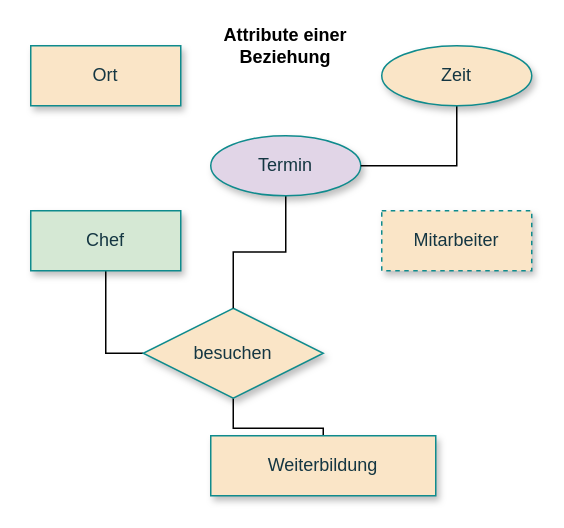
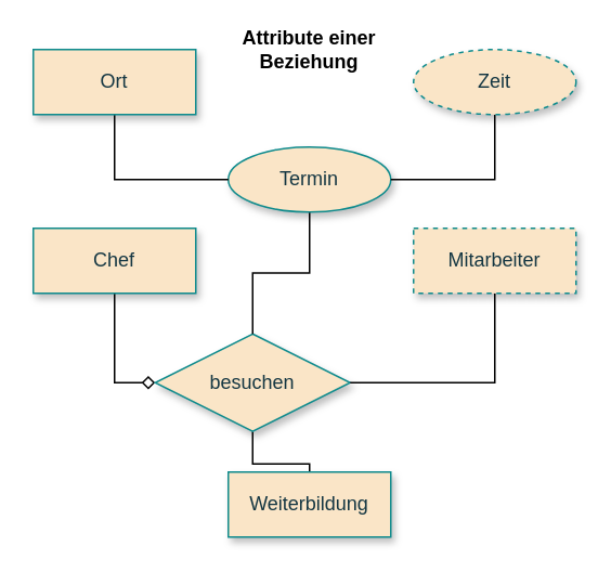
- <mxCell id="14" value="Zeit" style="ellipse;whiteSpace=wrap;html=1;align=center;shadow=1;labelBackgroundColor=none;fillColor=#FAE5C7;strokeColor=#0F8B8D;fontColor=#143642;rounded=0;" vertex="1" parent="1"><mxGeometry x="254" y="30" width="100" height="40" as="geometry" /></mxCell>
+ <mxCell id="14" value="Zeit" style="ellipse;whiteSpace=wrap;html=1;align=center;shadow=1;labelBackgroundColor=none;fillColor=#FAE5C7;strokeColor=#0F8B8D;fontColor=#143642;rounded=0;dashed=1;" vertex="1" parent="1"><mxGeometry x="254" y="30" width="100" height="40" as="geometry" /></mxCell>
+ <mxCell id="11" style="edgeStyle=orthogonalEdgeStyle;rounded=0;orthogonalLoop=1;jettySize=auto;html=1;entryX=0;entryY=0.5;entryDx=0;entryDy=0;endArrow=none;endFill=0;exitX=0.5;exitY=1;exitDx=0;exitDy=0;" edge="1" parent="1" source="12" target="7"><mxGeometry relative="1" as="geometry" /></mxCell>
- <mxCell id="7" value="Termin" style="ellipse;whiteSpace=wrap;html=1;align=center;shadow=1;labelBackgroundColor=none;fillColor=#e1d5e7;strokeColor=#0F8B8D;fontColor=#143642;rounded=0;" vertex="1" parent="1"><mxGeometry x="140" y="90" width="100" height="40" as="geometry" /></mxCell>
+ <mxCell id="7" value="Termin" style="ellipse;whiteSpace=wrap;html=1;align=center;shadow=1;labelBackgroundColor=none;fillColor=#FAE5C7;strokeColor=#0F8B8D;fontColor=#143642;rounded=0;" vertex="1" parent="1"><mxGeometry x="140" y="90" width="100" height="40" as="geometry" /></mxCell>
- <mxCell id="3" value="Chef" style="whiteSpace=wrap;html=1;align=center;shadow=1;labelBackgroundColor=none;fillColor=#d5e8d4;strokeColor=#0F8B8D;fontColor=#143642;rounded=0;" parent="1" vertex="1"><mxGeometry x="20" y="140" width="100" height="40" as="geometry" /></mxCell>
+ <mxCell id="3" value="Chef" style="whiteSpace=wrap;html=1;align=center;shadow=1;labelBackgroundColor=none;fillColor=#FAE5C7;strokeColor=#0F8B8D;fontColor=#143642;rounded=0;" parent="1" vertex="1"><mxGeometry x="20" y="140" width="100" height="40" as="geometry" /></mxCell>
- <mxCell id="2" style="edgeStyle=orthogonalEdgeStyle;rounded=0;orthogonalLoop=1;jettySize=auto;html=1;entryX=0;entryY=0.5;entryDx=0;entryDy=0;exitX=0.5;exitY=1;exitDx=0;exitDy=0;endArrow=none;endFill=0;" edge="1" parent="1" source="3" target="5"><mxGeometry relative="1" as="geometry" /></mxCell>
+ <mxCell id="2" style="edgeStyle=orthogonalEdgeStyle;rounded=0;orthogonalLoop=1;jettySize=auto;html=1;entryX=0;entryY=0.5;entryDx=0;entryDy=0;exitX=0.5;exitY=1;exitDx=0;exitDy=0;endArrow=diamond;endFill=0;" edge="1" parent="1" source="3" target="5"><mxGeometry relative="1" as="geometry" /></mxCell>
+ <mxCell id="8" style="edgeStyle=orthogonalEdgeStyle;rounded=0;orthogonalLoop=1;jettySize=auto;html=1;entryX=1;entryY=0.5;entryDx=0;entryDy=0;exitX=0.5;exitY=1;exitDx=0;exitDy=0;endArrow=none;endFill=0;" edge="1" parent="1" source="9" target="5"><mxGeometry relative="1" as="geometry" /></mxCell>
- <mxCell id="10" value="Weiterbildung" style="whiteSpace=wrap;html=1;align=center;shadow=1;labelBackgroundColor=none;fillColor=#FAE5C7;strokeColor=#0F8B8D;fontColor=#143642;rounded=0;" vertex="1" parent="1"><mxGeometry x="140" y="290" width="150" height="40" as="geometry" /></mxCell>
+ <mxCell id="10" value="Weiterbildung" style="whiteSpace=wrap;html=1;align=center;shadow=1;labelBackgroundColor=none;fillColor=#FAE5C7;strokeColor=#0F8B8D;fontColor=#143642;rounded=0;" vertex="1" parent="1"><mxGeometry x="140" y="290" width="100" height="40" as="geometry" /></mxCell>
